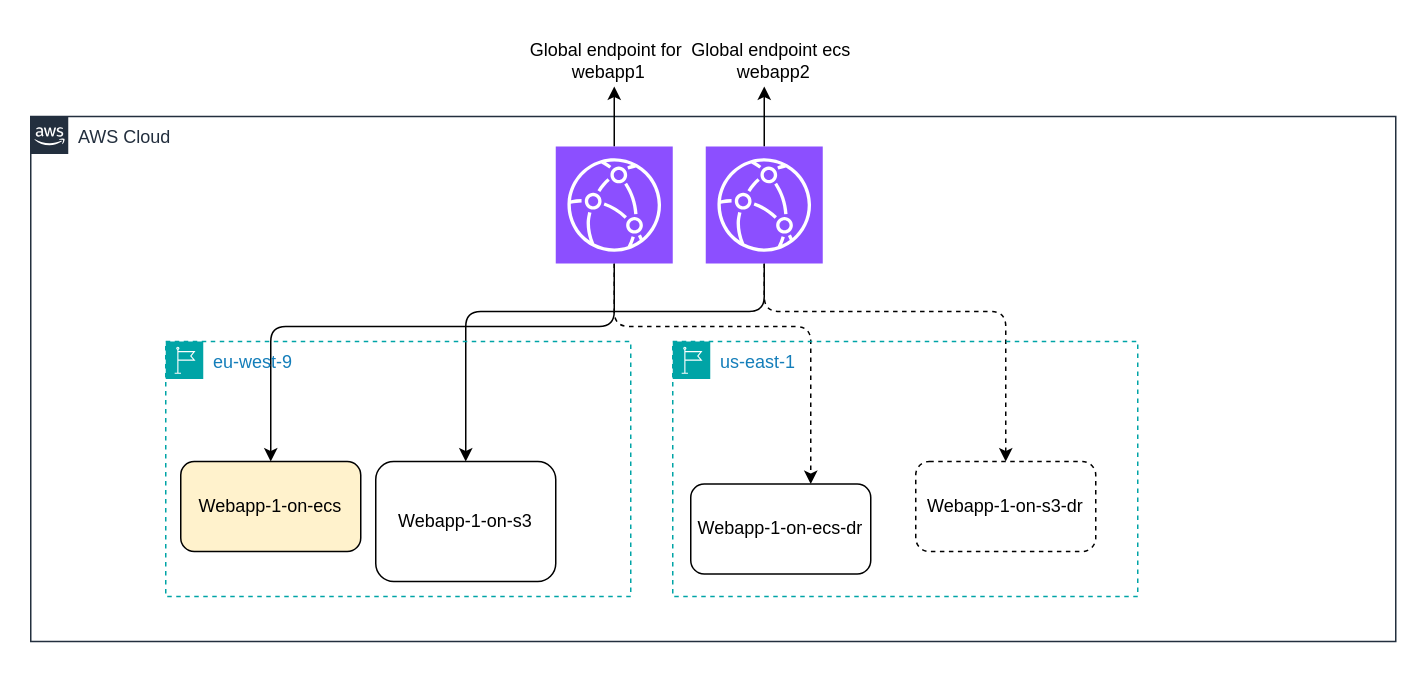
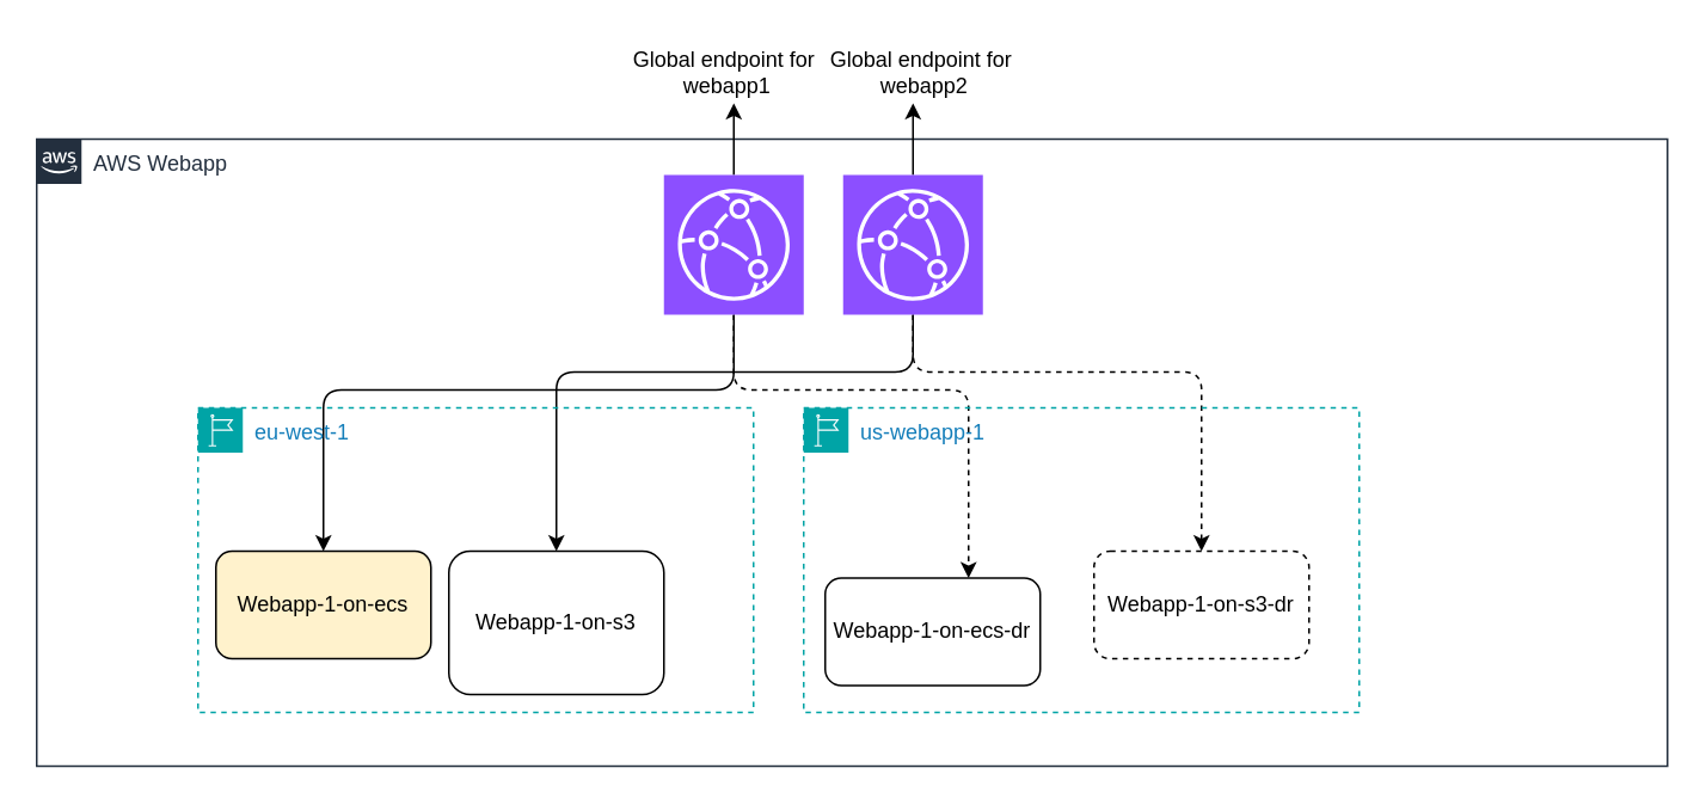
- <mxCell id="18" value="Global endpoint ecs&amp;nbsp;&lt;div&gt;webapp2&lt;/div&gt;" style="text;html=1;align=center;verticalAlign=middle;resizable=0;points=[];autosize=1;strokeColor=none;fillColor=none;" vertex="1" parent="1"><mxGeometry x="450" y="20" width="130" height="40" as="geometry" /></mxCell>
+ <mxCell id="18" value="Global endpoint for&amp;nbsp;&lt;div&gt;webapp2&lt;/div&gt;" style="text;html=1;align=center;verticalAlign=middle;resizable=0;points=[];autosize=1;strokeColor=none;fillColor=none;" vertex="1" parent="1"><mxGeometry x="450" y="20" width="130" height="40" as="geometry" /></mxCell>
- <mxCell id="2" value="AWS Cloud" style="points=[[0,0],[0.25,0],[0.5,0],[0.75,0],[1,0],[1,0.25],[1,0.5],[1,0.75],[1,1],[0.75,1],[0.5,1],[0.25,1],[0,1],[0,0.75],[0,0.5],[0,0.25]];outlineConnect=0;gradientColor=none;html=1;whiteSpace=wrap;fontSize=12;fontStyle=0;container=1;pointerEvents=0;collapsible=0;recursiveResize=0;shape=mxgraph.aws4.group;grIcon=mxgraph.aws4.group_aws_cloud_alt;strokeColor=#232F3E;fillColor=none;verticalAlign=top;align=left;spacingLeft=30;fontColor=#232F3E;dashed=0;" parent="1" vertex="1"><mxGeometry x="20" y="77" width="910" height="350" as="geometry" /></mxCell>
+ <mxCell id="2" value="AWS Webapp" style="points=[[0,0],[0.25,0],[0.5,0],[0.75,0],[1,0],[1,0.25],[1,0.5],[1,0.75],[1,1],[0.75,1],[0.5,1],[0.25,1],[0,1],[0,0.75],[0,0.5],[0,0.25]];outlineConnect=0;gradientColor=none;html=1;whiteSpace=wrap;fontSize=12;fontStyle=0;container=1;pointerEvents=0;collapsible=0;recursiveResize=0;shape=mxgraph.aws4.group;grIcon=mxgraph.aws4.group_aws_cloud_alt;strokeColor=#232F3E;fillColor=none;verticalAlign=top;align=left;spacingLeft=30;fontColor=#232F3E;dashed=0;" parent="1" vertex="1"><mxGeometry x="20" y="77" width="910" height="350" as="geometry" /></mxCell>
- <mxCell id="11" value="eu-west-9" style="points=[[0,0],[0.25,0],[0.5,0],[0.75,0],[1,0],[1,0.25],[1,0.5],[1,0.75],[1,1],[0.75,1],[0.5,1],[0.25,1],[0,1],[0,0.75],[0,0.5],[0,0.25]];outlineConnect=0;gradientColor=none;html=1;whiteSpace=wrap;fontSize=12;fontStyle=0;container=1;pointerEvents=0;collapsible=0;recursiveResize=0;shape=mxgraph.aws4.group;grIcon=mxgraph.aws4.group_region;strokeColor=#00A4A6;fillColor=none;verticalAlign=top;align=left;spacingLeft=30;fontColor=#147EBA;dashed=1;" vertex="1" parent="2"><mxGeometry x="90" y="150" width="310" height="170" as="geometry" /></mxCell>
+ <mxCell id="11" value="eu-west-1" style="points=[[0,0],[0.25,0],[0.5,0],[0.75,0],[1,0],[1,0.25],[1,0.5],[1,0.75],[1,1],[0.75,1],[0.5,1],[0.25,1],[0,1],[0,0.75],[0,0.5],[0,0.25]];outlineConnect=0;gradientColor=none;html=1;whiteSpace=wrap;fontSize=12;fontStyle=0;container=1;pointerEvents=0;collapsible=0;recursiveResize=0;shape=mxgraph.aws4.group;grIcon=mxgraph.aws4.group_region;strokeColor=#00A4A6;fillColor=none;verticalAlign=top;align=left;spacingLeft=30;fontColor=#147EBA;dashed=1;" vertex="1" parent="2"><mxGeometry x="90" y="150" width="310" height="170" as="geometry" /></mxCell>
- <mxCell id="14" value="us-east-1" style="points=[[0,0],[0.25,0],[0.5,0],[0.75,0],[1,0],[1,0.25],[1,0.5],[1,0.75],[1,1],[0.75,1],[0.5,1],[0.25,1],[0,1],[0,0.75],[0,0.5],[0,0.25]];outlineConnect=0;gradientColor=none;html=1;whiteSpace=wrap;fontSize=12;fontStyle=0;container=1;pointerEvents=0;collapsible=0;recursiveResize=0;shape=mxgraph.aws4.group;grIcon=mxgraph.aws4.group_region;strokeColor=#00A4A6;fillColor=none;verticalAlign=top;align=left;spacingLeft=30;fontColor=#147EBA;dashed=1;" vertex="1" parent="2"><mxGeometry x="428" y="150" width="310" height="170" as="geometry" /></mxCell>
+ <mxCell id="14" value="us-webapp-1" style="points=[[0,0],[0.25,0],[0.5,0],[0.75,0],[1,0],[1,0.25],[1,0.5],[1,0.75],[1,1],[0.75,1],[0.5,1],[0.25,1],[0,1],[0,0.75],[0,0.5],[0,0.25]];outlineConnect=0;gradientColor=none;html=1;whiteSpace=wrap;fontSize=12;fontStyle=0;container=1;pointerEvents=0;collapsible=0;recursiveResize=0;shape=mxgraph.aws4.group;grIcon=mxgraph.aws4.group_region;strokeColor=#00A4A6;fillColor=none;verticalAlign=top;align=left;spacingLeft=30;fontColor=#147EBA;dashed=1;" vertex="1" parent="2"><mxGeometry x="428" y="150" width="310" height="170" as="geometry" /></mxCell>
